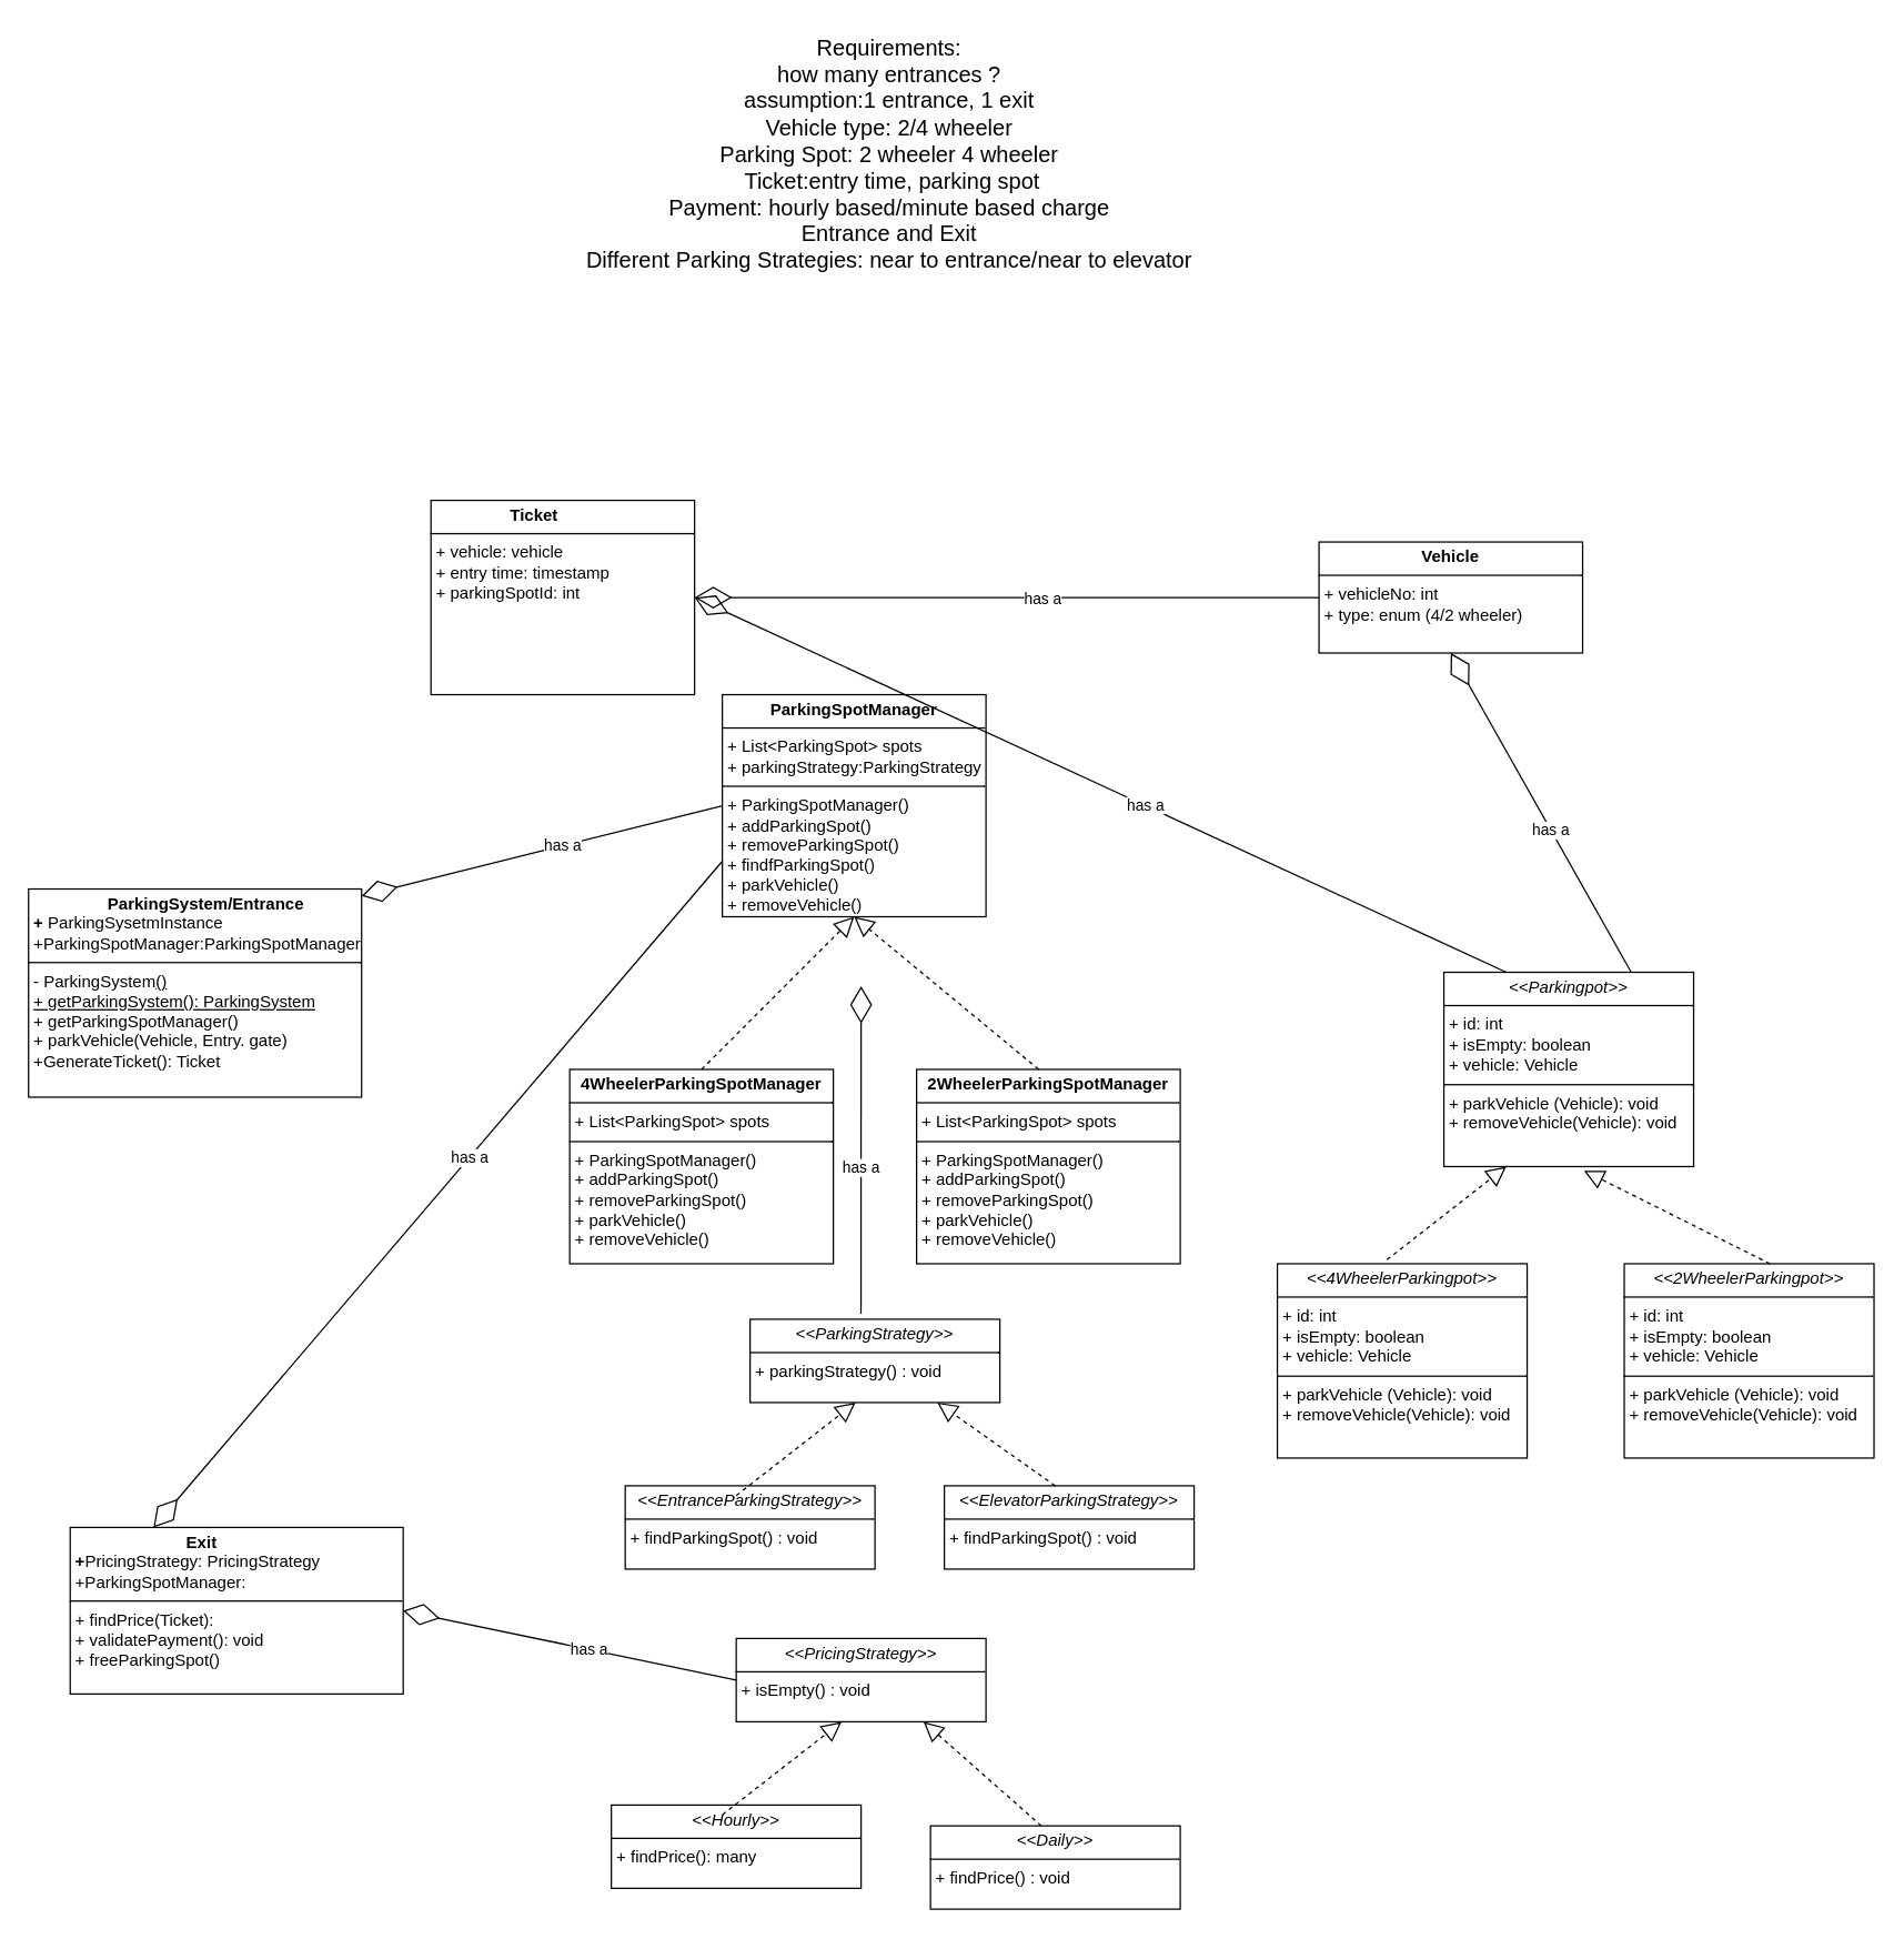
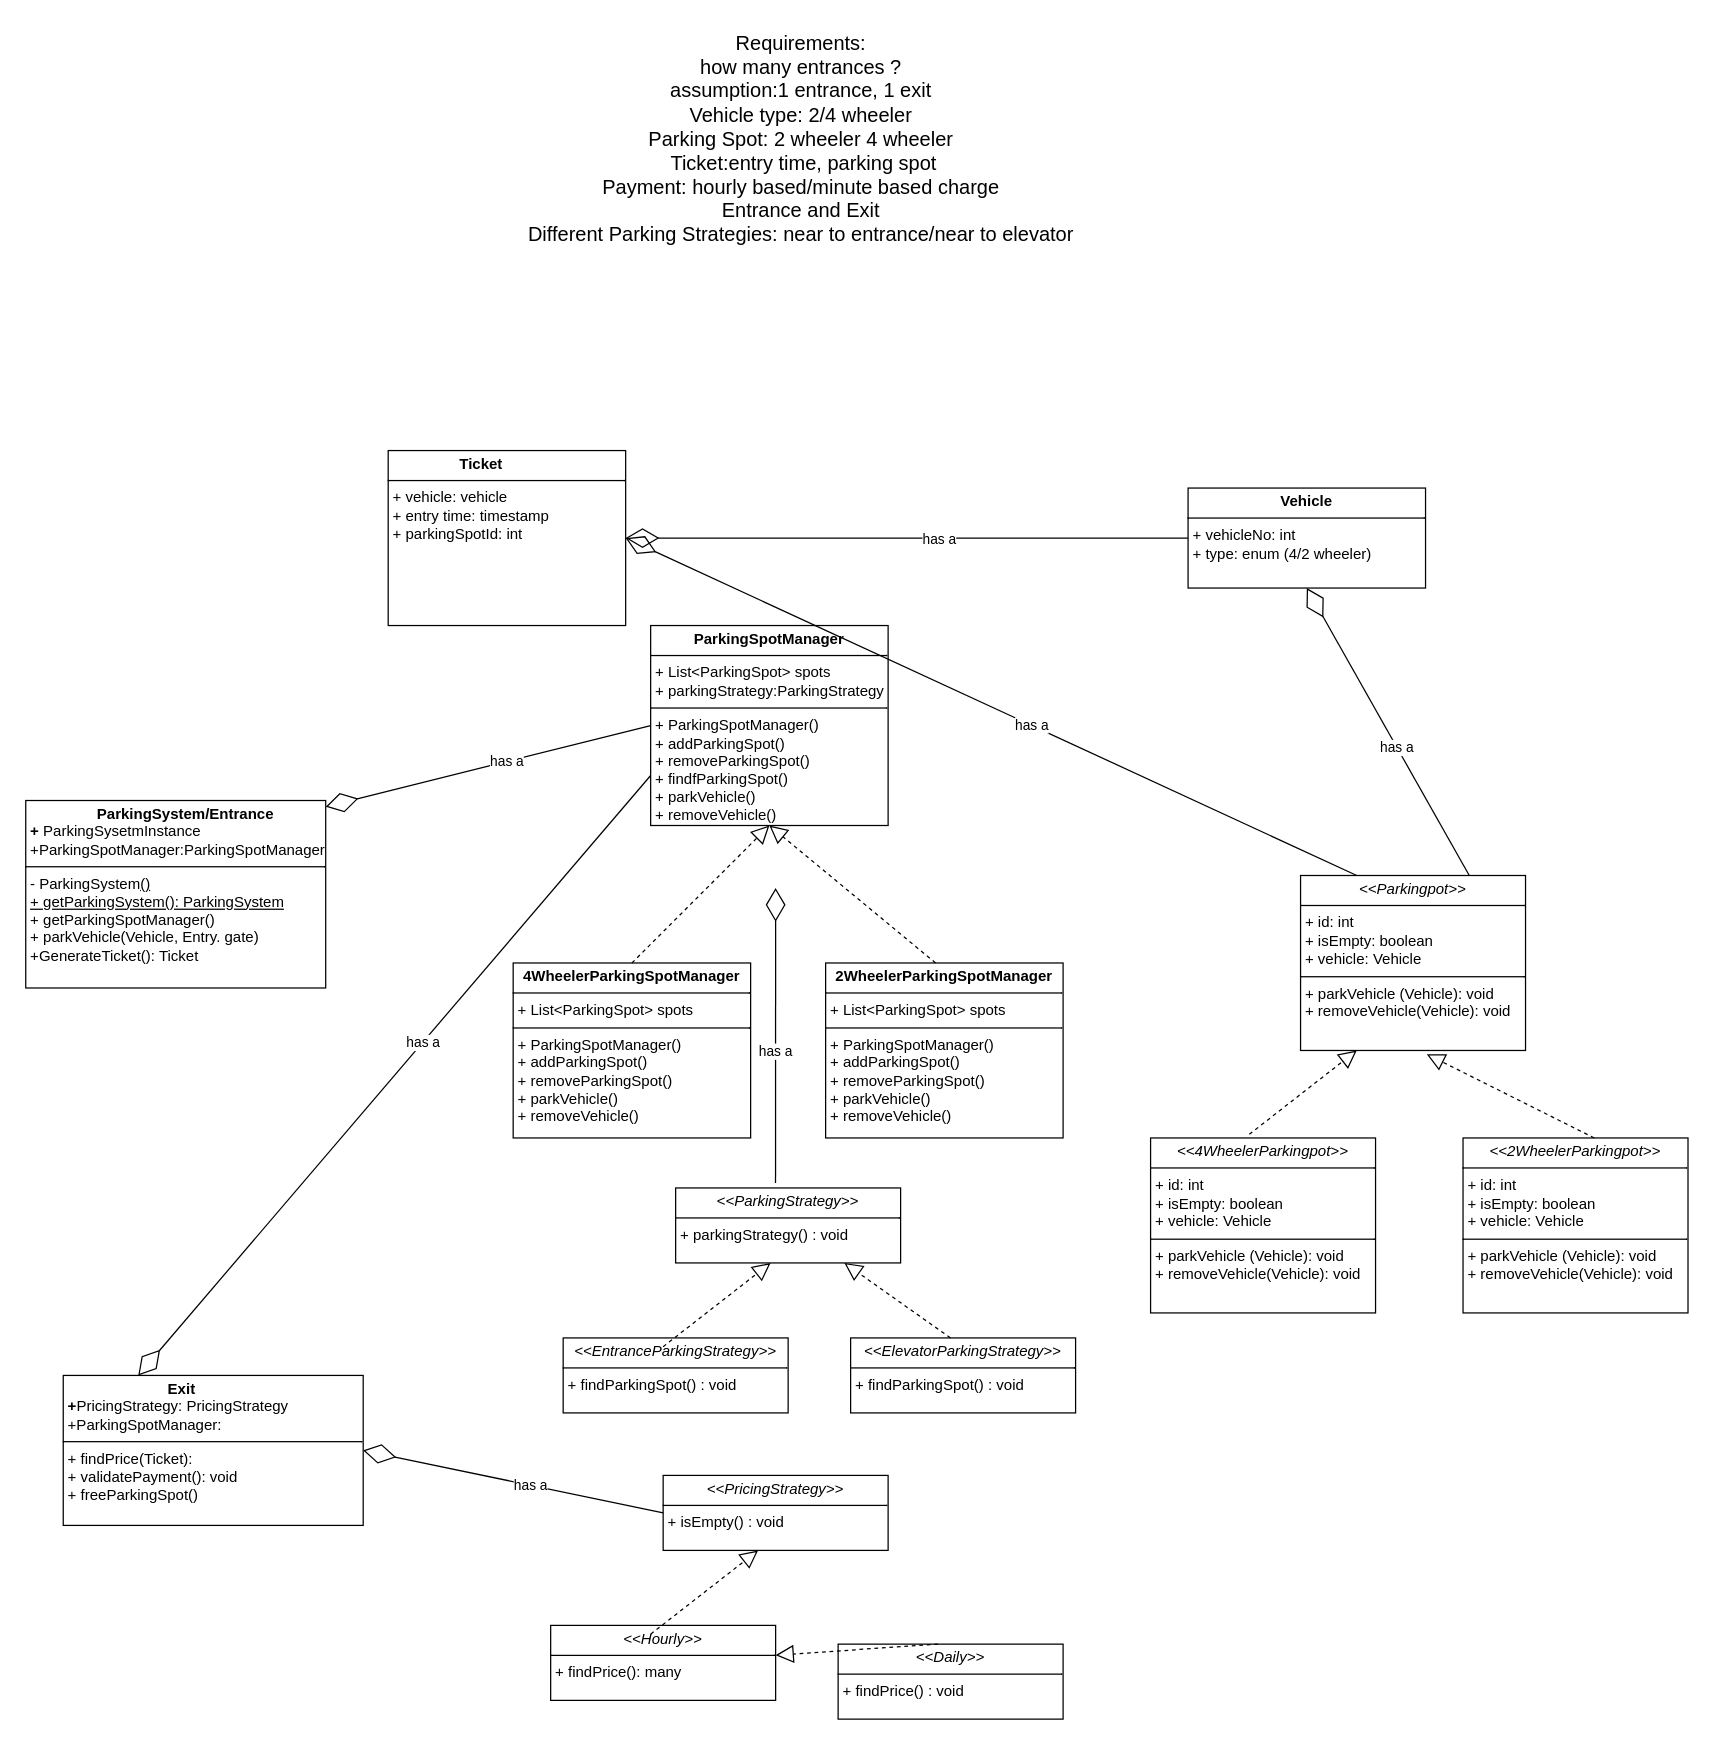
- <mxCell id="36" value="" style="endArrow=block;dashed=1;endFill=0;endSize=12;html=1;rounded=0;exitX=0.444;exitY=0;exitDx=0;exitDy=0;exitPerimeter=0;entryX=0.75;entryY=1;entryDx=0;entryDy=0;" parent="1" source="33" target="32" edge="1"><mxGeometry width="160" relative="1" as="geometry"><mxPoint x="1009" y="1157" as="sourcePoint" /><mxPoint x="1095" y="1090" as="targetPoint" /></mxGeometry></mxCell>
+ <mxCell id="36" value="" style="endArrow=block;dashed=1;endFill=0;endSize=12;html=1;rounded=0;exitX=0.444;exitY=0;exitDx=0;exitDy=0;exitPerimeter=0;" parent="1" source="33" target="34" edge="1"><mxGeometry width="160" relative="1" as="geometry"><mxPoint x="1009" y="1157" as="sourcePoint" /><mxPoint x="1095" y="1090" as="targetPoint" /></mxGeometry></mxCell>
